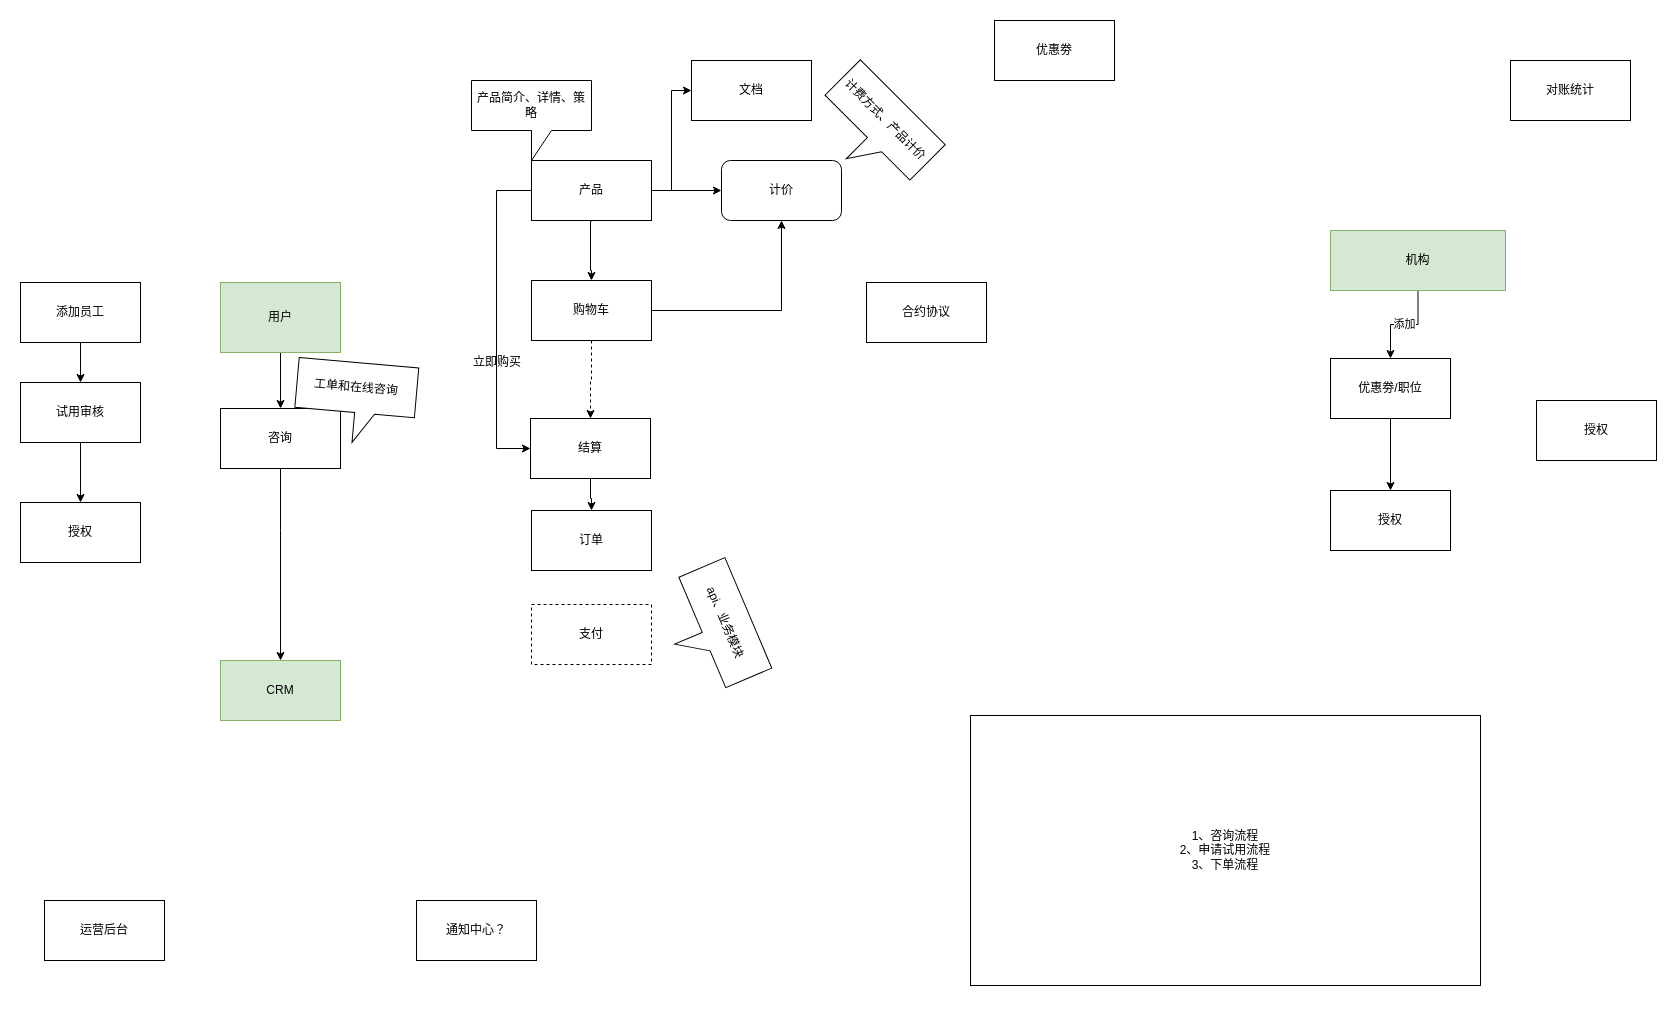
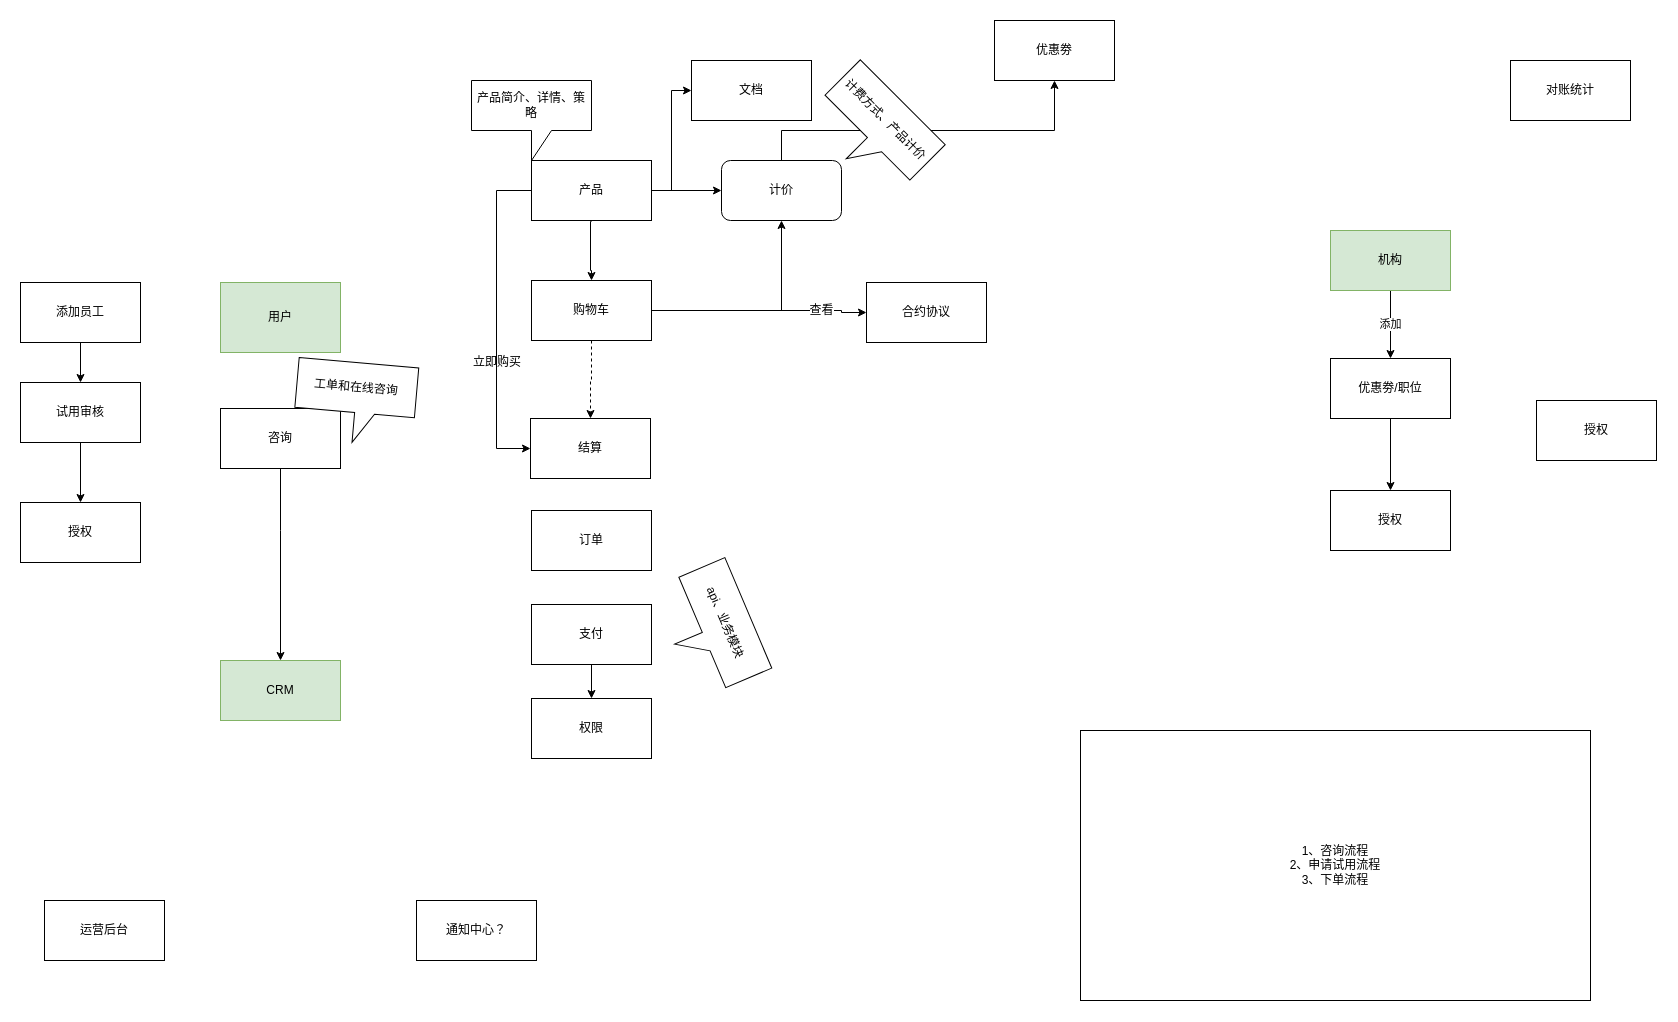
+ <mxCell id="15" style="edgeStyle=orthogonalEdgeStyle;rounded=0;orthogonalLoop=1;jettySize=auto;html=1;" parent="1" source="16" target="42" edge="1"><mxGeometry relative="1" as="geometry"><Array as="points"><mxPoint x="781" y="130" /><mxPoint x="1054" y="130" /></Array></mxGeometry></mxCell>
- <mxCell id="28" value="机构" style="rounded=0;whiteSpace=wrap;html=1;fillColor=#d5e8d4;strokeColor=#82b366;" parent="1" vertex="1"><mxGeometry x="1330" y="230" width="175" height="60" as="geometry" /></mxCell>
+ <mxCell id="28" value="机构" style="rounded=0;whiteSpace=wrap;html=1;fillColor=#d5e8d4;strokeColor=#82b366;" parent="1" vertex="1"><mxGeometry x="1330" y="230" width="120" height="60" as="geometry" /></mxCell>
+ <mxCell id="9" style="edgeStyle=orthogonalEdgeStyle;rounded=0;orthogonalLoop=1;jettySize=auto;html=1;entryX=0;entryY=0.5;entryDx=0;entryDy=0;exitX=1;exitY=0.5;exitDx=0;exitDy=0;" parent="1" source="13" target="20" edge="1"><mxGeometry relative="1" as="geometry"><mxPoint x="436" y="519" as="targetPoint" /><Array as="points"><mxPoint x="841" y="310" /><mxPoint x="841" y="312" /></Array><mxPoint x="591" y="350" as="sourcePoint" /></mxGeometry></mxCell>
+ <mxCell id="10" value="查看" style="text;html=1;resizable=0;points=[];align=center;verticalAlign=middle;labelBackgroundColor=#ffffff;" parent="9" vertex="1" connectable="0"><mxGeometry x="0.562" y="1" relative="1" as="geometry"><mxPoint as="offset" /></mxGeometry></mxCell>
- <mxCell id="30" style="edgeStyle=orthogonalEdgeStyle;rounded=0;orthogonalLoop=1;jettySize=auto;html=1;" parent="1" source="31" target="23" edge="1"><mxGeometry relative="1" as="geometry" /></mxCell>
- <mxCell id="46" style="edgeStyle=orthogonalEdgeStyle;rounded=0;orthogonalLoop=1;jettySize=auto;html=1;entryX=0.5;entryY=0;entryDx=0;entryDy=0;" parent="1" source="47" target="3" edge="1"><mxGeometry relative="1" as="geometry" /></mxCell>
- <mxCell id="19" value="支付" style="rounded=0;whiteSpace=wrap;html=1;dashed=1;" parent="1" vertex="1"><mxGeometry x="531" y="604" width="120" height="60" as="geometry" /></mxCell>
+ <mxCell id="19" value="支付" style="rounded=0;whiteSpace=wrap;html=1;" parent="1" vertex="1"><mxGeometry x="531" y="604" width="120" height="60" as="geometry" /></mxCell>
+ <mxCell id="18" style="edgeStyle=orthogonalEdgeStyle;rounded=0;orthogonalLoop=1;jettySize=auto;html=1;" parent="1" source="19" target="21" edge="1"><mxGeometry relative="1" as="geometry" /></mxCell>
+ <mxCell id="21" value="权限" style="rounded=0;whiteSpace=wrap;html=1;" parent="1" vertex="1"><mxGeometry x="531" y="698" width="120" height="60" as="geometry" /></mxCell>
- <mxCell id="41" value="1、咨询流程&lt;br&gt;2、申请试用流程&lt;br&gt;3、下单流程" style="rounded=0;whiteSpace=wrap;html=1;" parent="1" vertex="1"><mxGeometry x="970" y="715" width="510" height="270" as="geometry" /></mxCell>
+ <mxCell id="41" value="1、咨询流程&lt;br&gt;2、申请试用流程&lt;br&gt;3、下单流程" style="rounded=0;whiteSpace=wrap;html=1;" parent="1" vertex="1"><mxGeometry x="1080" y="730" width="510" height="270" as="geometry" /></mxCell>
